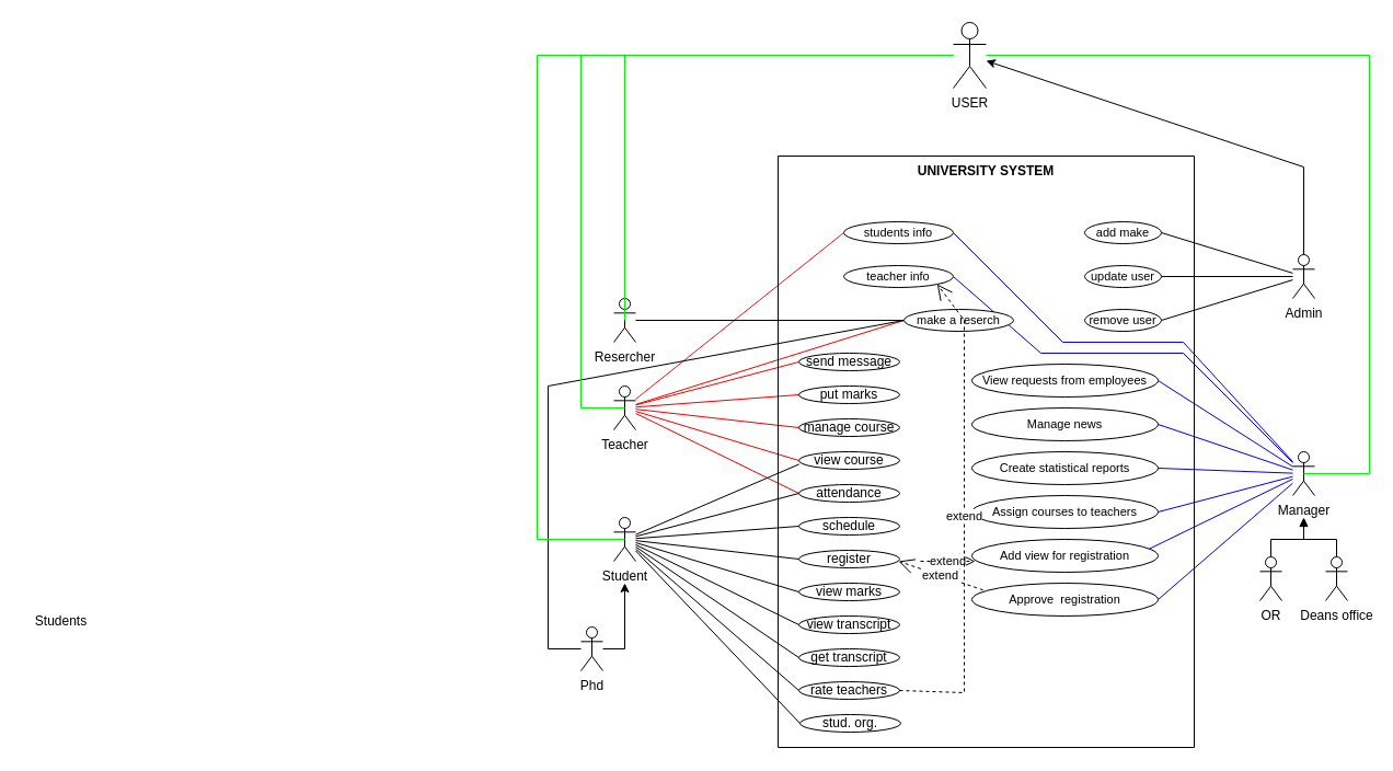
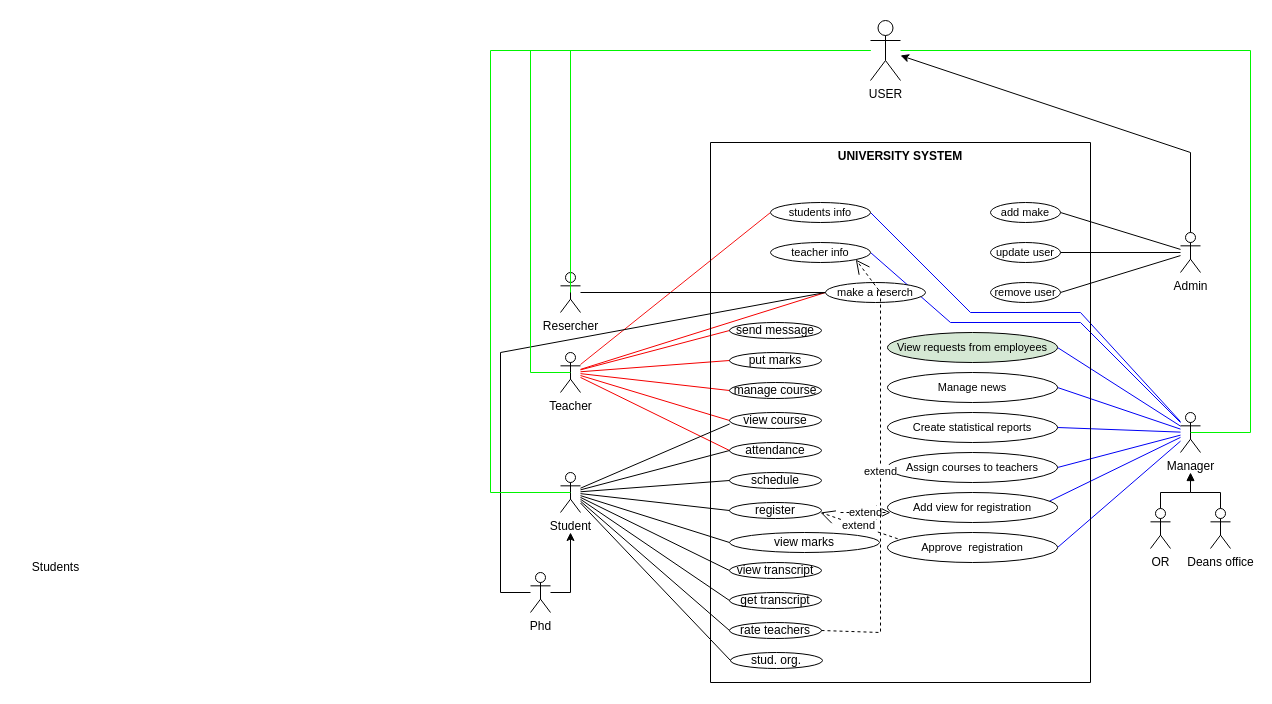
- <mxCell id="38" value=" View requests from employees" style="ellipse;whiteSpace=wrap;html=1;fontFamily=Helvetica;fontSize=11;fontColor=default;" parent="1" vertex="1"><mxGeometry x="887" y="332" width="170" height="30" as="geometry" /></mxCell>
+ <mxCell id="38" value=" View requests from employees" style="ellipse;whiteSpace=wrap;html=1;fontFamily=Helvetica;fontSize=11;fontColor=default;fillColor=#d5e8d4;" parent="1" vertex="1"><mxGeometry x="887" y="332" width="170" height="30" as="geometry" /></mxCell>
- <mxCell id="4" value="&lt;span style=&quot;font-size: 12px;&quot;&gt;view marks&lt;/span&gt;" style="ellipse;whiteSpace=wrap;html=1;fontFamily=Helvetica;fontSize=11;fontColor=default;" parent="1" vertex="1"><mxGeometry x="729" y="532" width="92" height="16" as="geometry" /></mxCell>
+ <mxCell id="4" value="&lt;span style=&quot;font-size: 12px;&quot;&gt;view marks&lt;/span&gt;" style="ellipse;whiteSpace=wrap;html=1;fontFamily=Helvetica;fontSize=11;fontColor=default;" parent="1" vertex="1"><mxGeometry x="729" y="532" width="150" height="20" as="geometry" /></mxCell>
